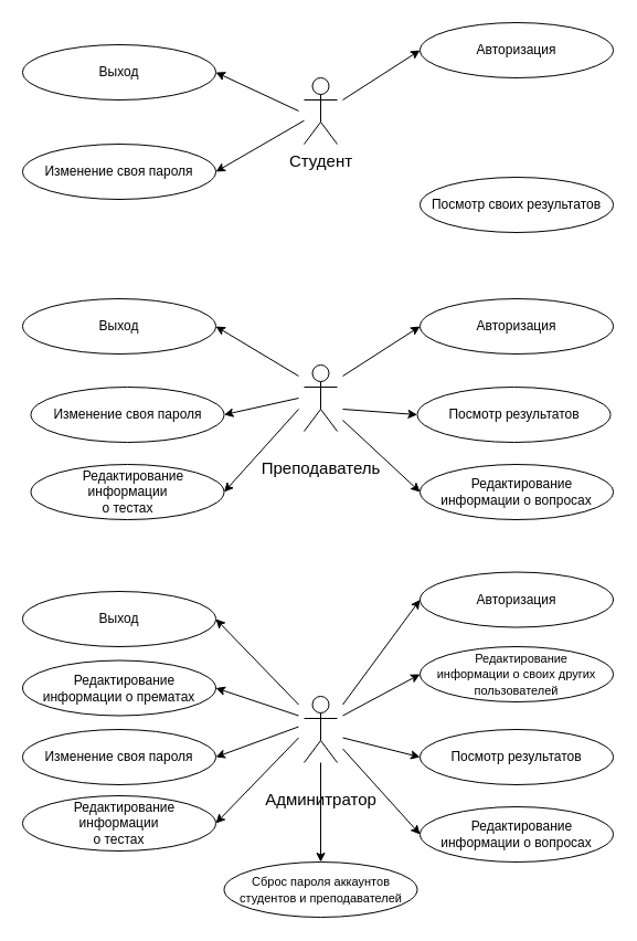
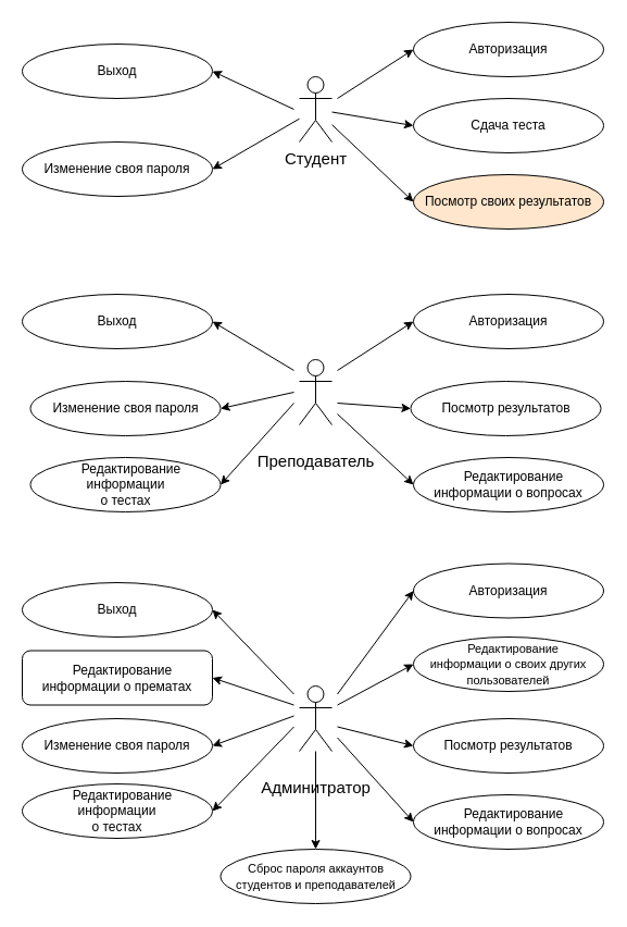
+ <mxCell id="3" style="rounded=0;orthogonalLoop=1;jettySize=auto;html=1;entryX=0;entryY=0.5;entryDx=0;entryDy=0;" parent="1" source="27" target="17" edge="1"><mxGeometry relative="1" as="geometry"><mxPoint x="250" y="100" as="sourcePoint" /></mxGeometry></mxCell>
+ <mxCell id="17" value="Сдача теста" style="ellipse;whiteSpace=wrap;html=1;" parent="1" vertex="1"><mxGeometry x="380" y="90" width="175" height="50" as="geometry" /></mxCell>
+ <mxCell id="4" style="rounded=0;orthogonalLoop=1;jettySize=auto;html=1;entryX=0;entryY=0.5;entryDx=0;entryDy=0;" parent="1" source="27" target="21" edge="1"><mxGeometry relative="1" as="geometry"><mxPoint x="280" y="120" as="sourcePoint" /><mxPoint x="314" y="195" as="targetPoint" /></mxGeometry></mxCell>
- <mxCell id="21" value="Посмотр своих результатов" style="ellipse;whiteSpace=wrap;html=1;" parent="1" vertex="1"><mxGeometry x="380" y="160" width="175" height="50" as="geometry" /></mxCell>
+ <mxCell id="21" value="Посмотр своих результатов" style="ellipse;whiteSpace=wrap;html=1;fillColor=#ffe6cc;" parent="1" vertex="1"><mxGeometry x="380" y="160" width="175" height="50" as="geometry" /></mxCell>
- <mxCell id="41" value="&amp;nbsp; &amp;nbsp;Редактирование информации о прематах" style="ellipse;whiteSpace=wrap;html=1;" parent="1" vertex="1"><mxGeometry y="597.5" width="175" height="50" as="geometry" x="20" /></mxCell>
+ <mxCell id="41" value="&amp;nbsp; &amp;nbsp;Редактирование информации о прематах" style="whiteSpace=wrap;html=1;rounded=1;" parent="1" vertex="1"><mxGeometry y="597.5" width="175" height="50" as="geometry" x="20" /></mxCell>
